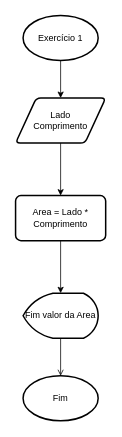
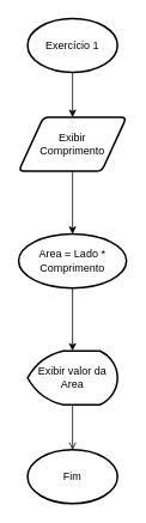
- <mxCell id="5" value="Lado&lt;br&gt;Comprimento" style="shape=parallelogram;html=1;strokeWidth=2;perimeter=parallelogramPerimeter;whiteSpace=wrap;rounded=1;arcSize=12;size=0.23;" parent="1" vertex="1"><mxGeometry x="20" y="130" width="120" height="60" as="geometry" /></mxCell>
+ <mxCell id="5" value="Exibir&lt;br&gt;Comprimento" style="shape=parallelogram;html=1;strokeWidth=2;perimeter=parallelogramPerimeter;whiteSpace=wrap;rounded=1;arcSize=12;size=0.23;" parent="1" vertex="1"><mxGeometry x="20" y="130" width="120" height="60" as="geometry" /></mxCell>
- <mxCell id="7" value="Area = Lado * Comprimento" style="rounded=1;whiteSpace=wrap;html=1;strokeWidth=2;arcSize=12;" parent="1" vertex="1"><mxGeometry x="20" y="260" width="120" height="60" as="geometry" /></mxCell>
+ <mxCell id="7" value="Area = Lado * Comprimento" style="ellipse;whiteSpace=wrap;html=1;strokeWidth=2;arcSize=12;" parent="1" vertex="1"><mxGeometry x="20" y="260" width="120" height="60" as="geometry" /></mxCell>
- <mxCell id="9" value="Fim valor da Area" style="strokeWidth=2;html=1;shape=mxgraph.flowchart.display;whiteSpace=wrap;" parent="1" vertex="1"><mxGeometry x="30" y="390" width="100" height="60" as="geometry" /></mxCell>
+ <mxCell id="9" value="Exibir valor da Area" style="strokeWidth=2;html=1;shape=mxgraph.flowchart.display;whiteSpace=wrap;" parent="1" vertex="1"><mxGeometry x="30" y="390" width="100" height="60" as="geometry" /></mxCell>
